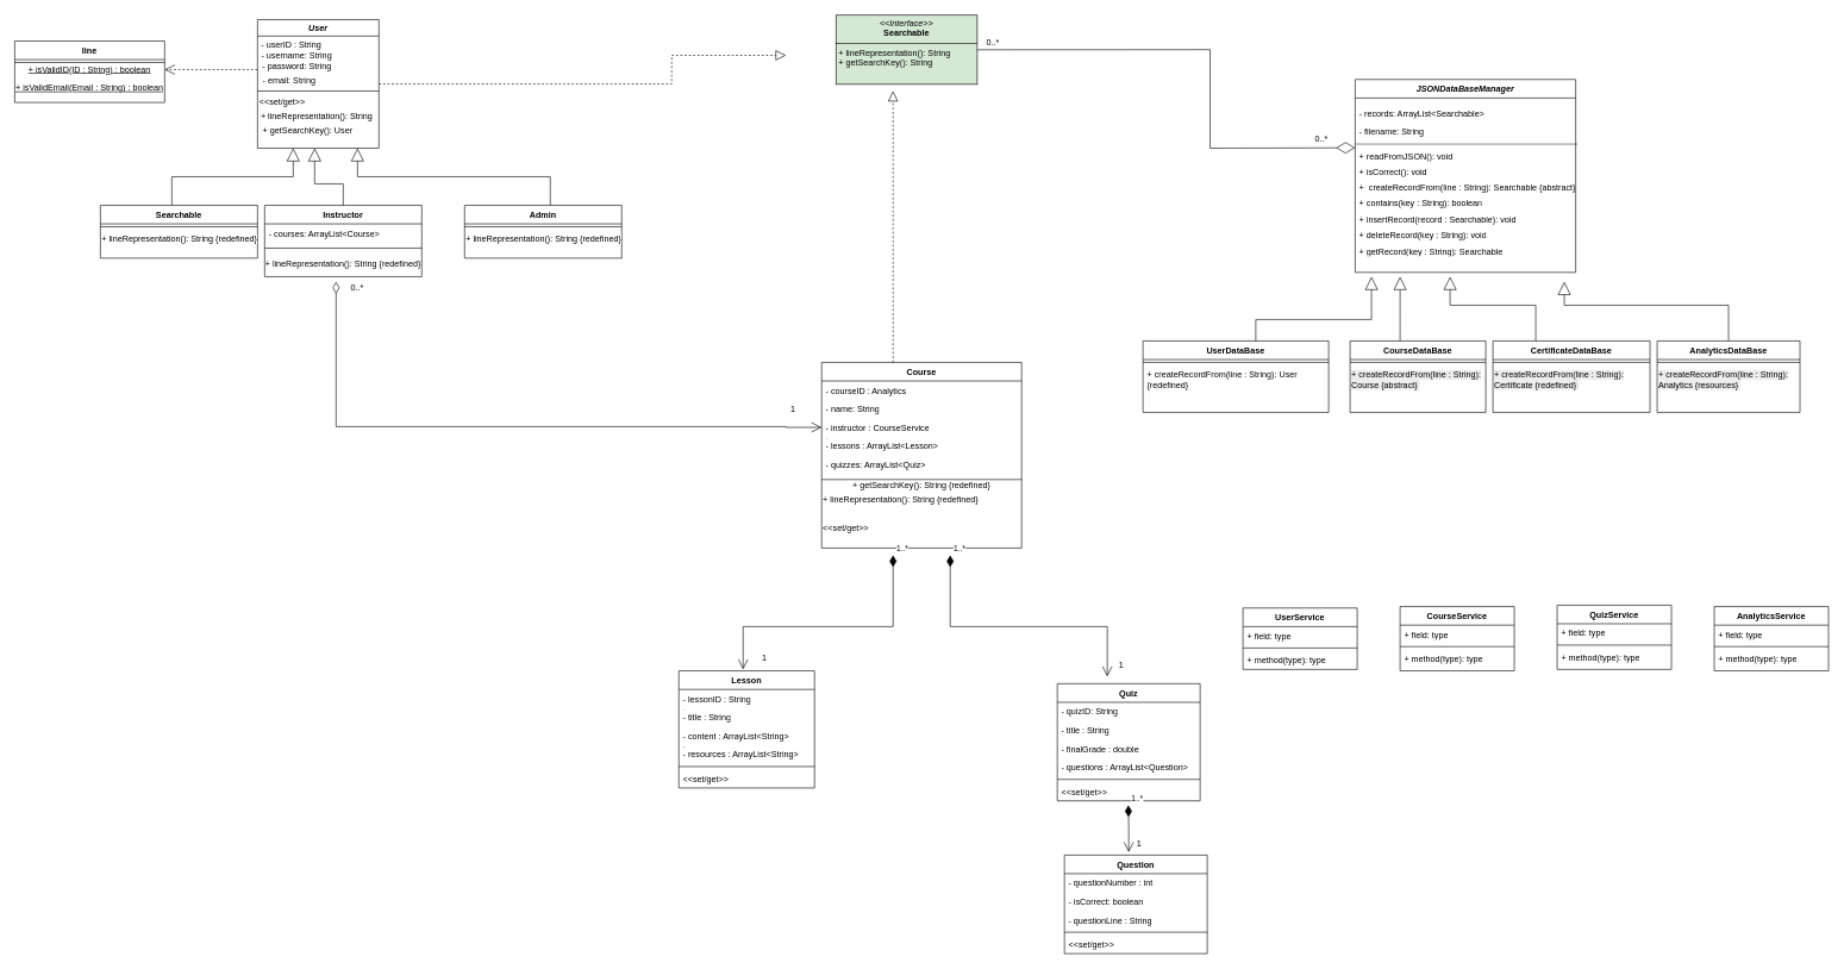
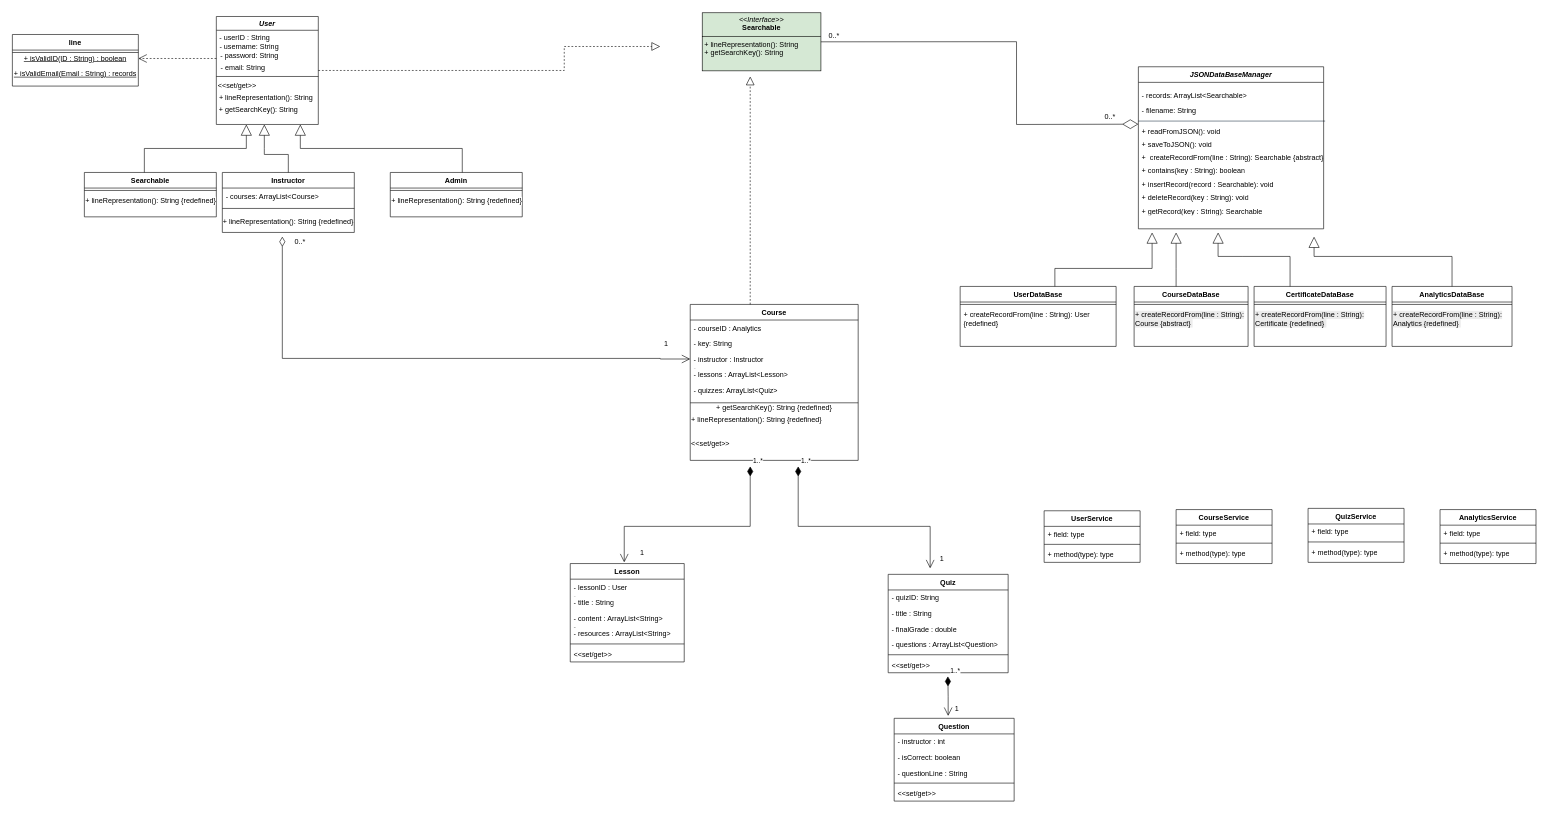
- <mxCell id="31" value="&lt;u&gt;+ isValidEmail(Email : String) : boolean&lt;/u&gt;&lt;div&gt;&lt;br&gt;&lt;/div&gt;" style="text;html=1;whiteSpace=wrap;strokeColor=none;fillColor=none;align=center;verticalAlign=middle;rounded=0;" vertex="1" parent="28"><mxGeometry y="60" width="210" height="26" as="geometry" /></mxCell>
+ <mxCell id="31" value="&lt;u&gt;+ isValidEmail(Email : String) : records&lt;/u&gt;&lt;div&gt;&lt;br&gt;&lt;/div&gt;" style="text;html=1;whiteSpace=wrap;strokeColor=none;fillColor=none;align=center;verticalAlign=middle;rounded=0;" vertex="1" parent="28"><mxGeometry y="60" width="210" height="26" as="geometry" /></mxCell>
- <mxCell id="13" value="+ getSearchKey(): User" style="text;html=1;whiteSpace=wrap;strokeColor=none;fillColor=none;align=center;verticalAlign=middle;rounded=0;" vertex="1" parent="4"><mxGeometry y="120" width="180.5" height="10" as="geometry" /></mxCell>
+ <mxCell id="13" value="+ getSearchKey(): String" style="text;html=1;whiteSpace=wrap;strokeColor=none;fillColor=none;align=center;verticalAlign=middle;rounded=0;" vertex="1" parent="4"><mxGeometry y="120" width="180.5" height="10" as="geometry" /></mxCell>
- <mxCell id="41" value="+ isCorrect(): void" style="text;strokeColor=none;fillColor=none;align=left;verticalAlign=top;spacingLeft=4;spacingRight=4;overflow=hidden;rotatable=0;points=[[0,0.5],[1,0.5]];portConstraint=eastwest;whiteSpace=wrap;html=1;" vertex="1" parent="36"><mxGeometry y="108.172" width="294.811" height="22.046" as="geometry" /></mxCell>
+ <mxCell id="41" value="+ saveToJSON(): void" style="text;strokeColor=none;fillColor=none;align=left;verticalAlign=top;spacingLeft=4;spacingRight=4;overflow=hidden;rotatable=0;points=[[0,0.5],[1,0.5]];portConstraint=eastwest;whiteSpace=wrap;html=1;" vertex="1" parent="36"><mxGeometry y="108.172" width="294.811" height="22.046" as="geometry" /></mxCell>
- <mxCell id="74" value="&lt;span style=&quot;color: rgb(0, 0, 0); font-family: Helvetica; font-size: 12px; font-style: normal; font-variant-ligatures: normal; font-variant-caps: normal; font-weight: 400; letter-spacing: normal; orphans: 2; text-align: left; text-indent: 0px; text-transform: none; widows: 2; word-spacing: 0px; -webkit-text-stroke-width: 0px; white-space: normal; background-color: rgb(236, 236, 236); text-decoration-thickness: initial; text-decoration-style: initial; text-decoration-color: initial; float: none; display: inline !important;&quot;&gt;+ createRecordFrom(line : String): Analytics {resources}&amp;nbsp;&lt;/span&gt;" style="text;whiteSpace=wrap;html=1;" vertex="1" parent="72"><mxGeometry y="34" width="200" height="66" as="geometry" /></mxCell>
+ <mxCell id="74" value="&lt;span style=&quot;color: rgb(0, 0, 0); font-family: Helvetica; font-size: 12px; font-style: normal; font-variant-ligatures: normal; font-variant-caps: normal; font-weight: 400; letter-spacing: normal; orphans: 2; text-align: left; text-indent: 0px; text-transform: none; widows: 2; word-spacing: 0px; -webkit-text-stroke-width: 0px; white-space: normal; background-color: rgb(236, 236, 236); text-decoration-thickness: initial; text-decoration-style: initial; text-decoration-color: initial; float: none; display: inline !important;&quot;&gt;+ createRecordFrom(line : String): Analytics {redefined}&amp;nbsp;&lt;/span&gt;" style="text;whiteSpace=wrap;html=1;" vertex="1" parent="72"><mxGeometry y="34" width="200" height="66" as="geometry" /></mxCell>
- <mxCell id="55" value="- name: String&lt;div&gt;&lt;br&gt;&lt;/div&gt;" style="text;strokeColor=none;fillColor=none;align=left;verticalAlign=top;spacingLeft=4;spacingRight=4;overflow=hidden;rotatable=0;points=[[0,0.5],[1,0.5]];portConstraint=eastwest;whiteSpace=wrap;html=1;" vertex="1" parent="53"><mxGeometry y="52" width="280" height="26" as="geometry" /></mxCell>
+ <mxCell id="55" value="- key: String&lt;div&gt;&lt;br&gt;&lt;/div&gt;" style="text;strokeColor=none;fillColor=none;align=left;verticalAlign=top;spacingLeft=4;spacingRight=4;overflow=hidden;rotatable=0;points=[[0,0.5],[1,0.5]];portConstraint=eastwest;whiteSpace=wrap;html=1;" vertex="1" parent="53"><mxGeometry y="52" width="280" height="26" as="geometry" /></mxCell>
- <mxCell id="56" value="- instructor : CourseService&lt;div&gt;-&lt;/div&gt;" style="text;strokeColor=none;fillColor=none;align=left;verticalAlign=top;spacingLeft=4;spacingRight=4;overflow=hidden;rotatable=0;points=[[0,0.5],[1,0.5]];portConstraint=eastwest;whiteSpace=wrap;html=1;" vertex="1" parent="53"><mxGeometry y="78" width="280" height="26" as="geometry" /></mxCell>
+ <mxCell id="56" value="- instructor : Instructor&lt;div&gt;-&lt;/div&gt;" style="text;strokeColor=none;fillColor=none;align=left;verticalAlign=top;spacingLeft=4;spacingRight=4;overflow=hidden;rotatable=0;points=[[0,0.5],[1,0.5]];portConstraint=eastwest;whiteSpace=wrap;html=1;" vertex="1" parent="53"><mxGeometry y="78" width="280" height="26" as="geometry" /></mxCell>
- <mxCell id="102" value="- lessonID : String&lt;div&gt;-&lt;/div&gt;" style="text;strokeColor=none;fillColor=none;align=left;verticalAlign=top;spacingLeft=4;spacingRight=4;overflow=hidden;rotatable=0;points=[[0,0.5],[1,0.5]];portConstraint=eastwest;whiteSpace=wrap;html=1;" vertex="1" parent="101"><mxGeometry y="26" width="190" height="26" as="geometry" /></mxCell>
+ <mxCell id="102" value="- lessonID : User&lt;div&gt;-&lt;/div&gt;" style="text;strokeColor=none;fillColor=none;align=left;verticalAlign=top;spacingLeft=4;spacingRight=4;overflow=hidden;rotatable=0;points=[[0,0.5],[1,0.5]];portConstraint=eastwest;whiteSpace=wrap;html=1;" vertex="1" parent="101"><mxGeometry y="26" width="190" height="26" as="geometry" /></mxCell>
- <mxCell id="118" value="- questionNumber : int&lt;div&gt;&lt;br&gt;&lt;/div&gt;" style="text;strokeColor=none;fillColor=none;align=left;verticalAlign=top;spacingLeft=4;spacingRight=4;overflow=hidden;rotatable=0;points=[[0,0.5],[1,0.5]];portConstraint=eastwest;whiteSpace=wrap;html=1;" vertex="1" parent="117"><mxGeometry y="26" width="200" height="26" as="geometry" /></mxCell>
+ <mxCell id="118" value="- instructor : int&lt;div&gt;&lt;br&gt;&lt;/div&gt;" style="text;strokeColor=none;fillColor=none;align=left;verticalAlign=top;spacingLeft=4;spacingRight=4;overflow=hidden;rotatable=0;points=[[0,0.5],[1,0.5]];portConstraint=eastwest;whiteSpace=wrap;html=1;" vertex="1" parent="117"><mxGeometry y="26" width="200" height="26" as="geometry" /></mxCell>
